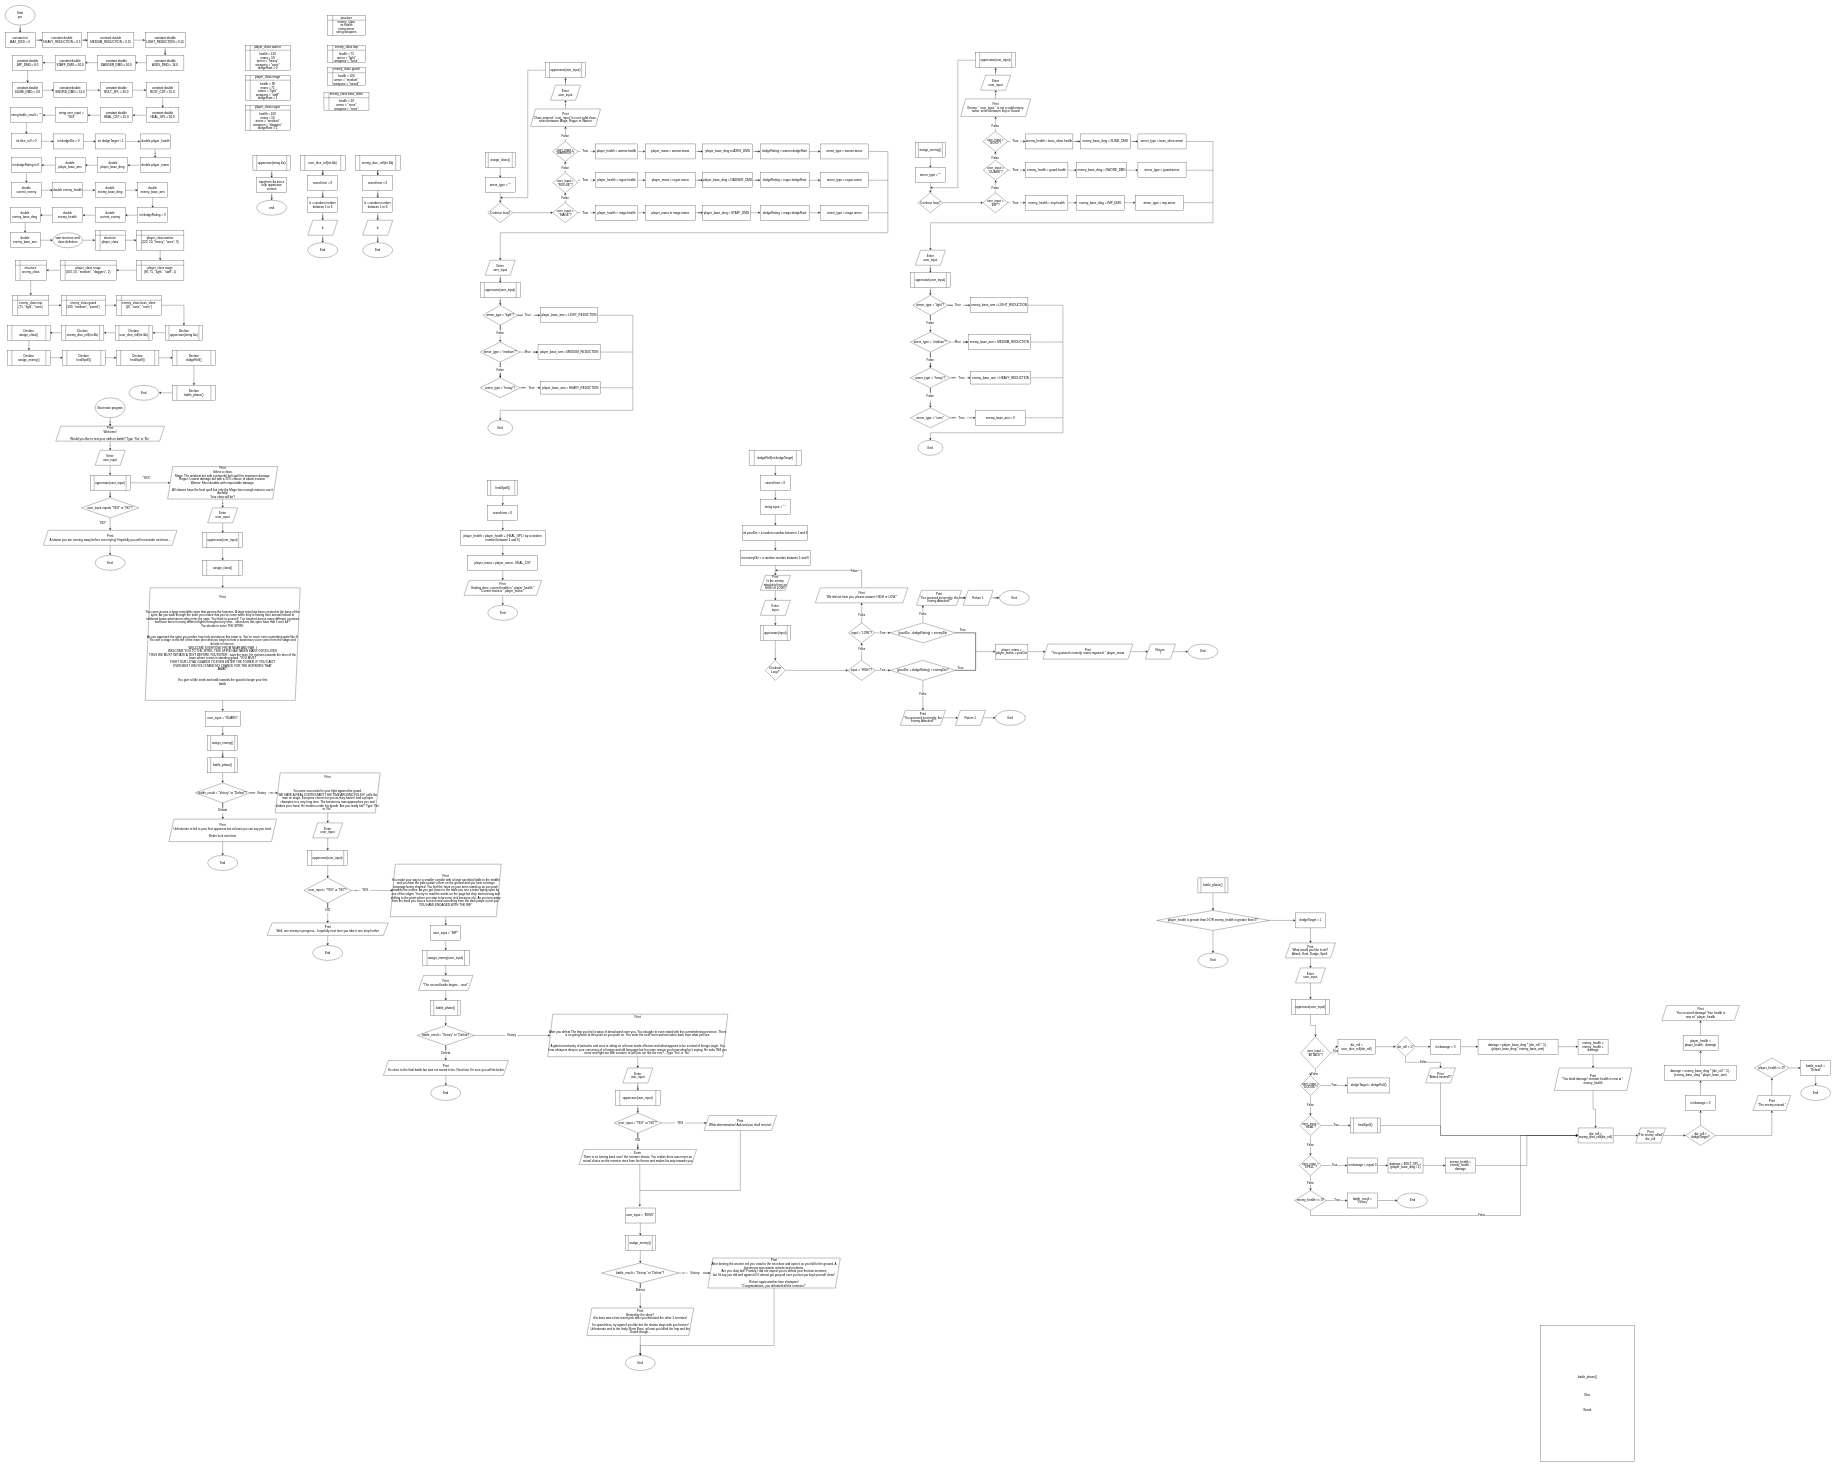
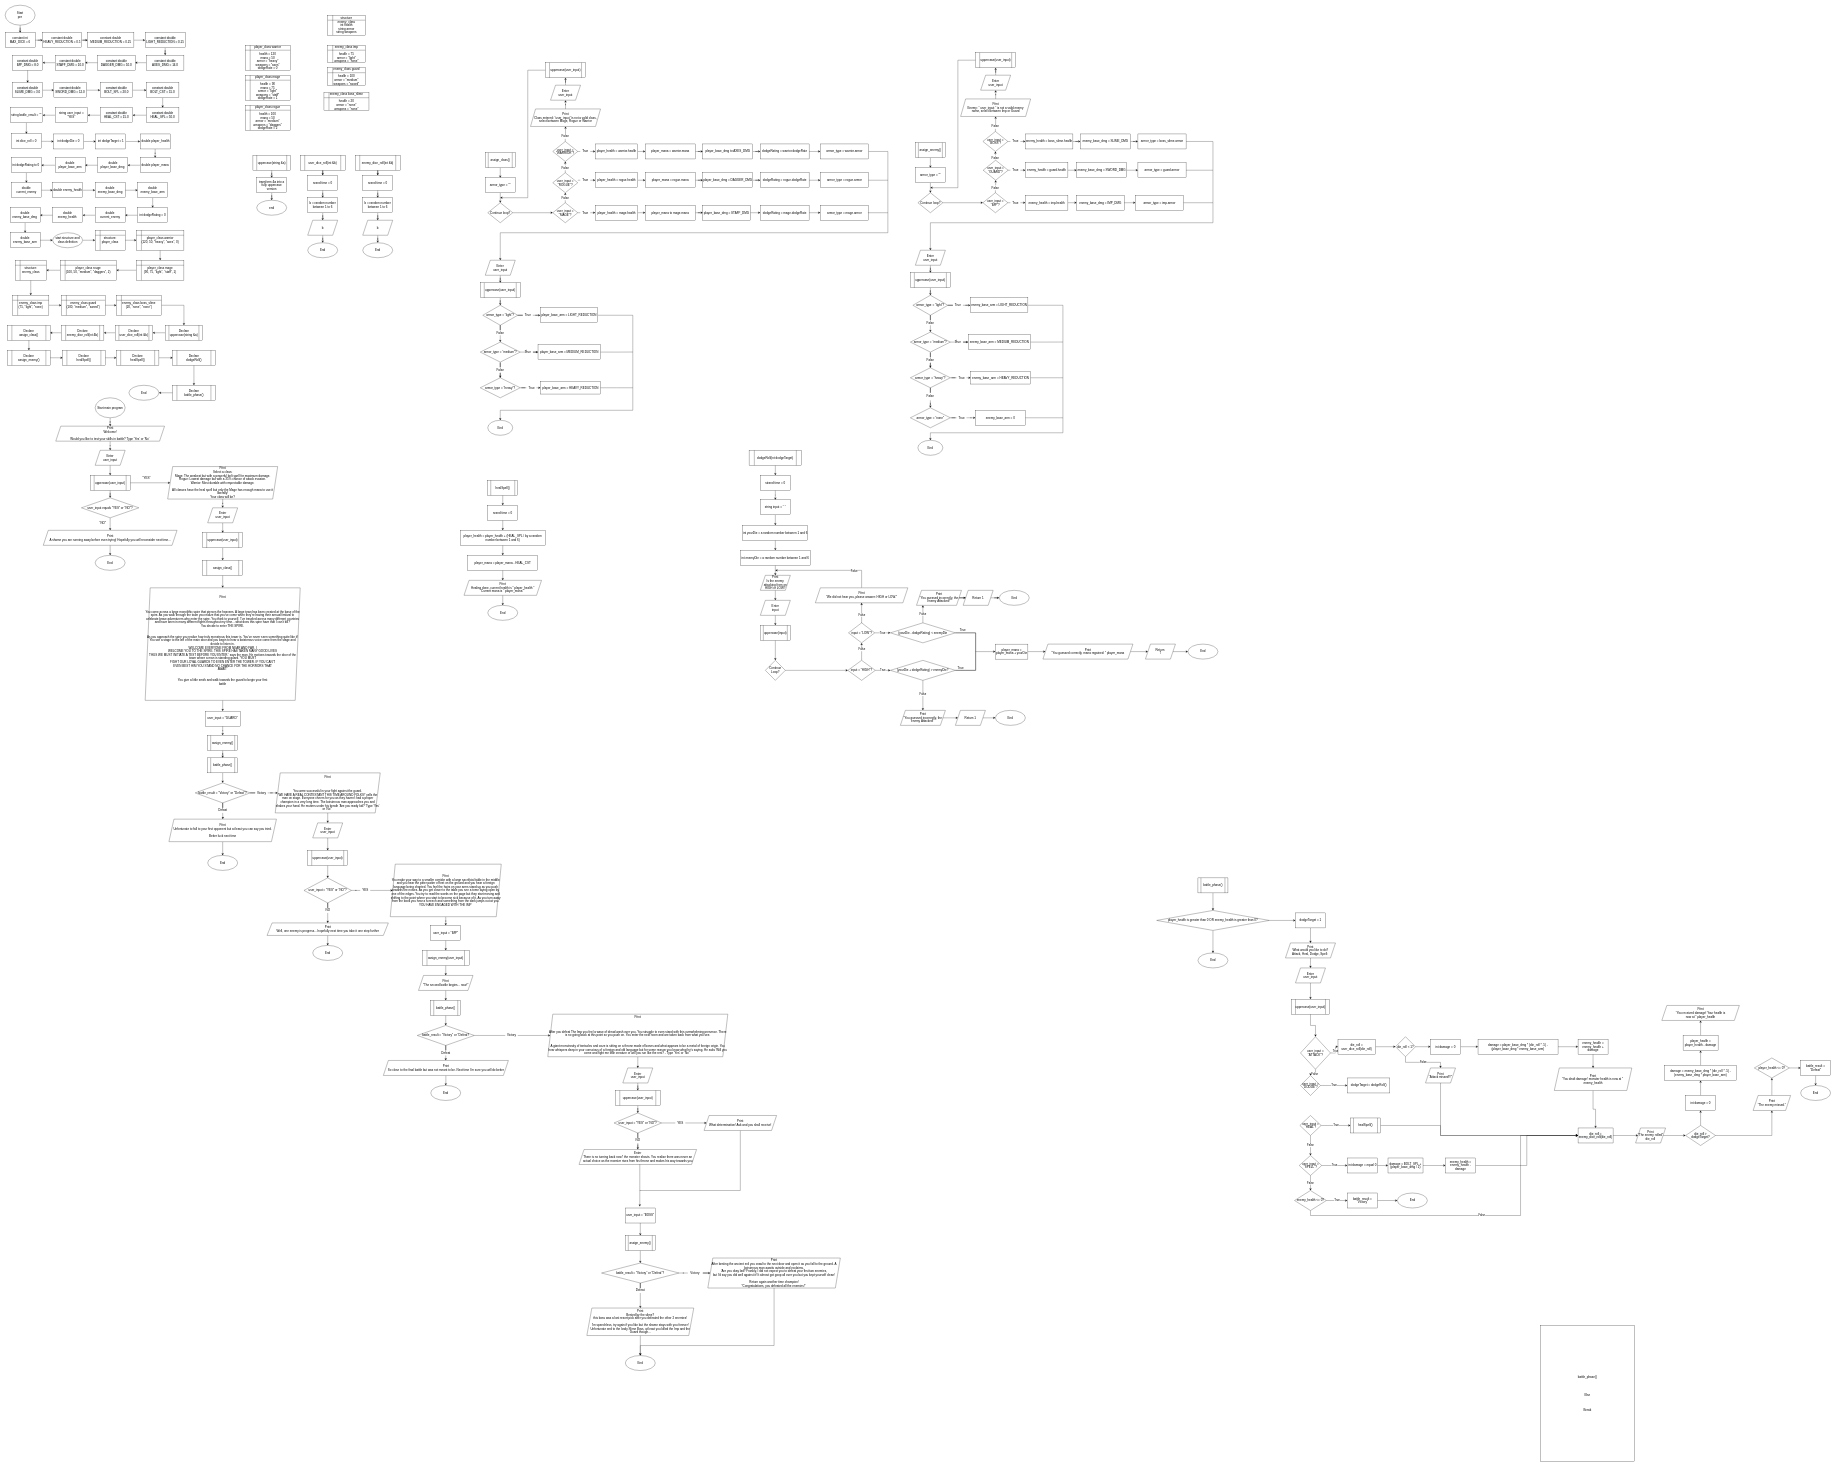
- <mxCell id="516" value="False" style="edgeStyle=orthogonalEdgeStyle;rounded=0;orthogonalLoop=1;jettySize=auto;html=1;" edge="1" parent="1" source="517" target="521"><mxGeometry relative="1" as="geometry" /></mxCell>
